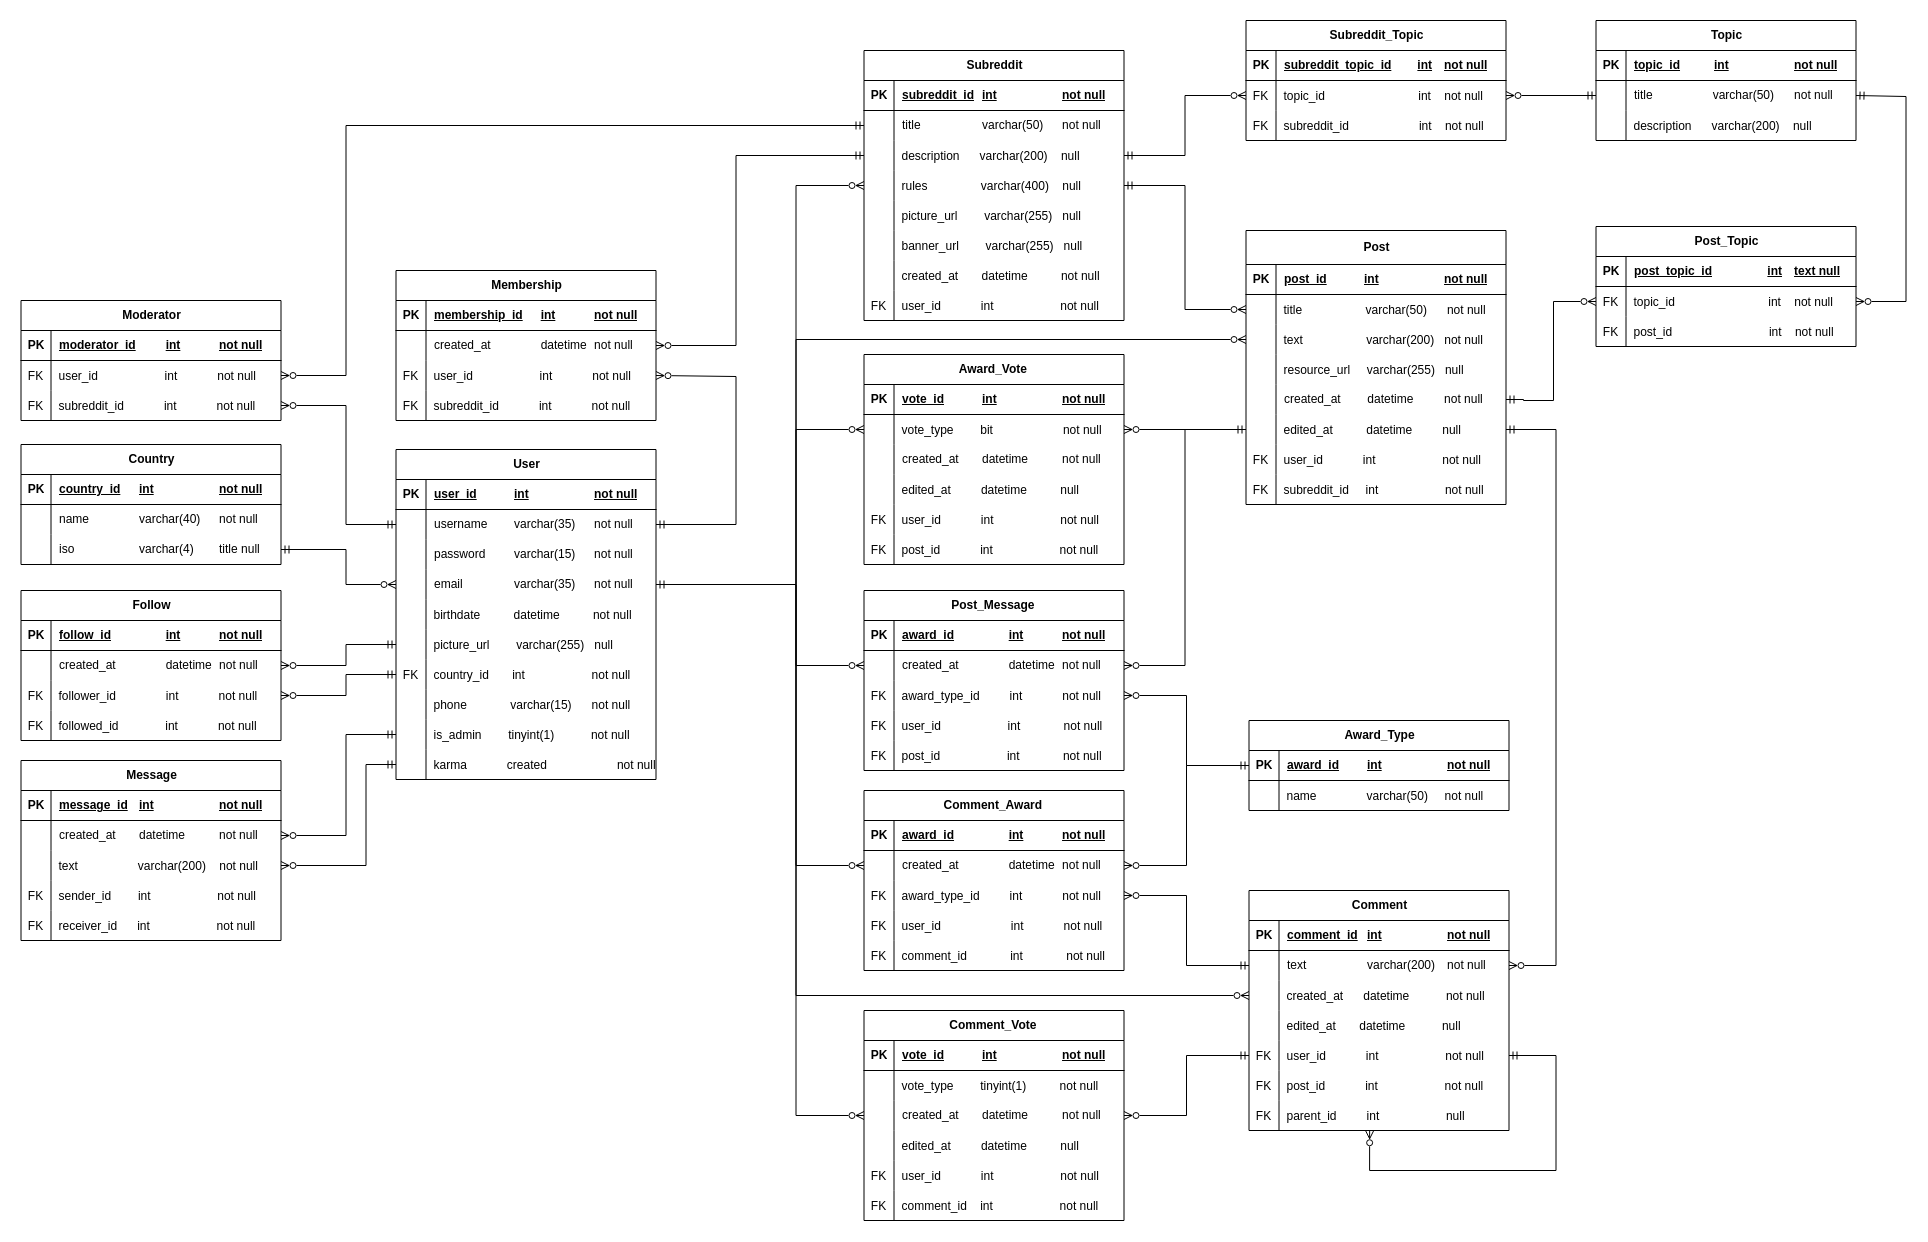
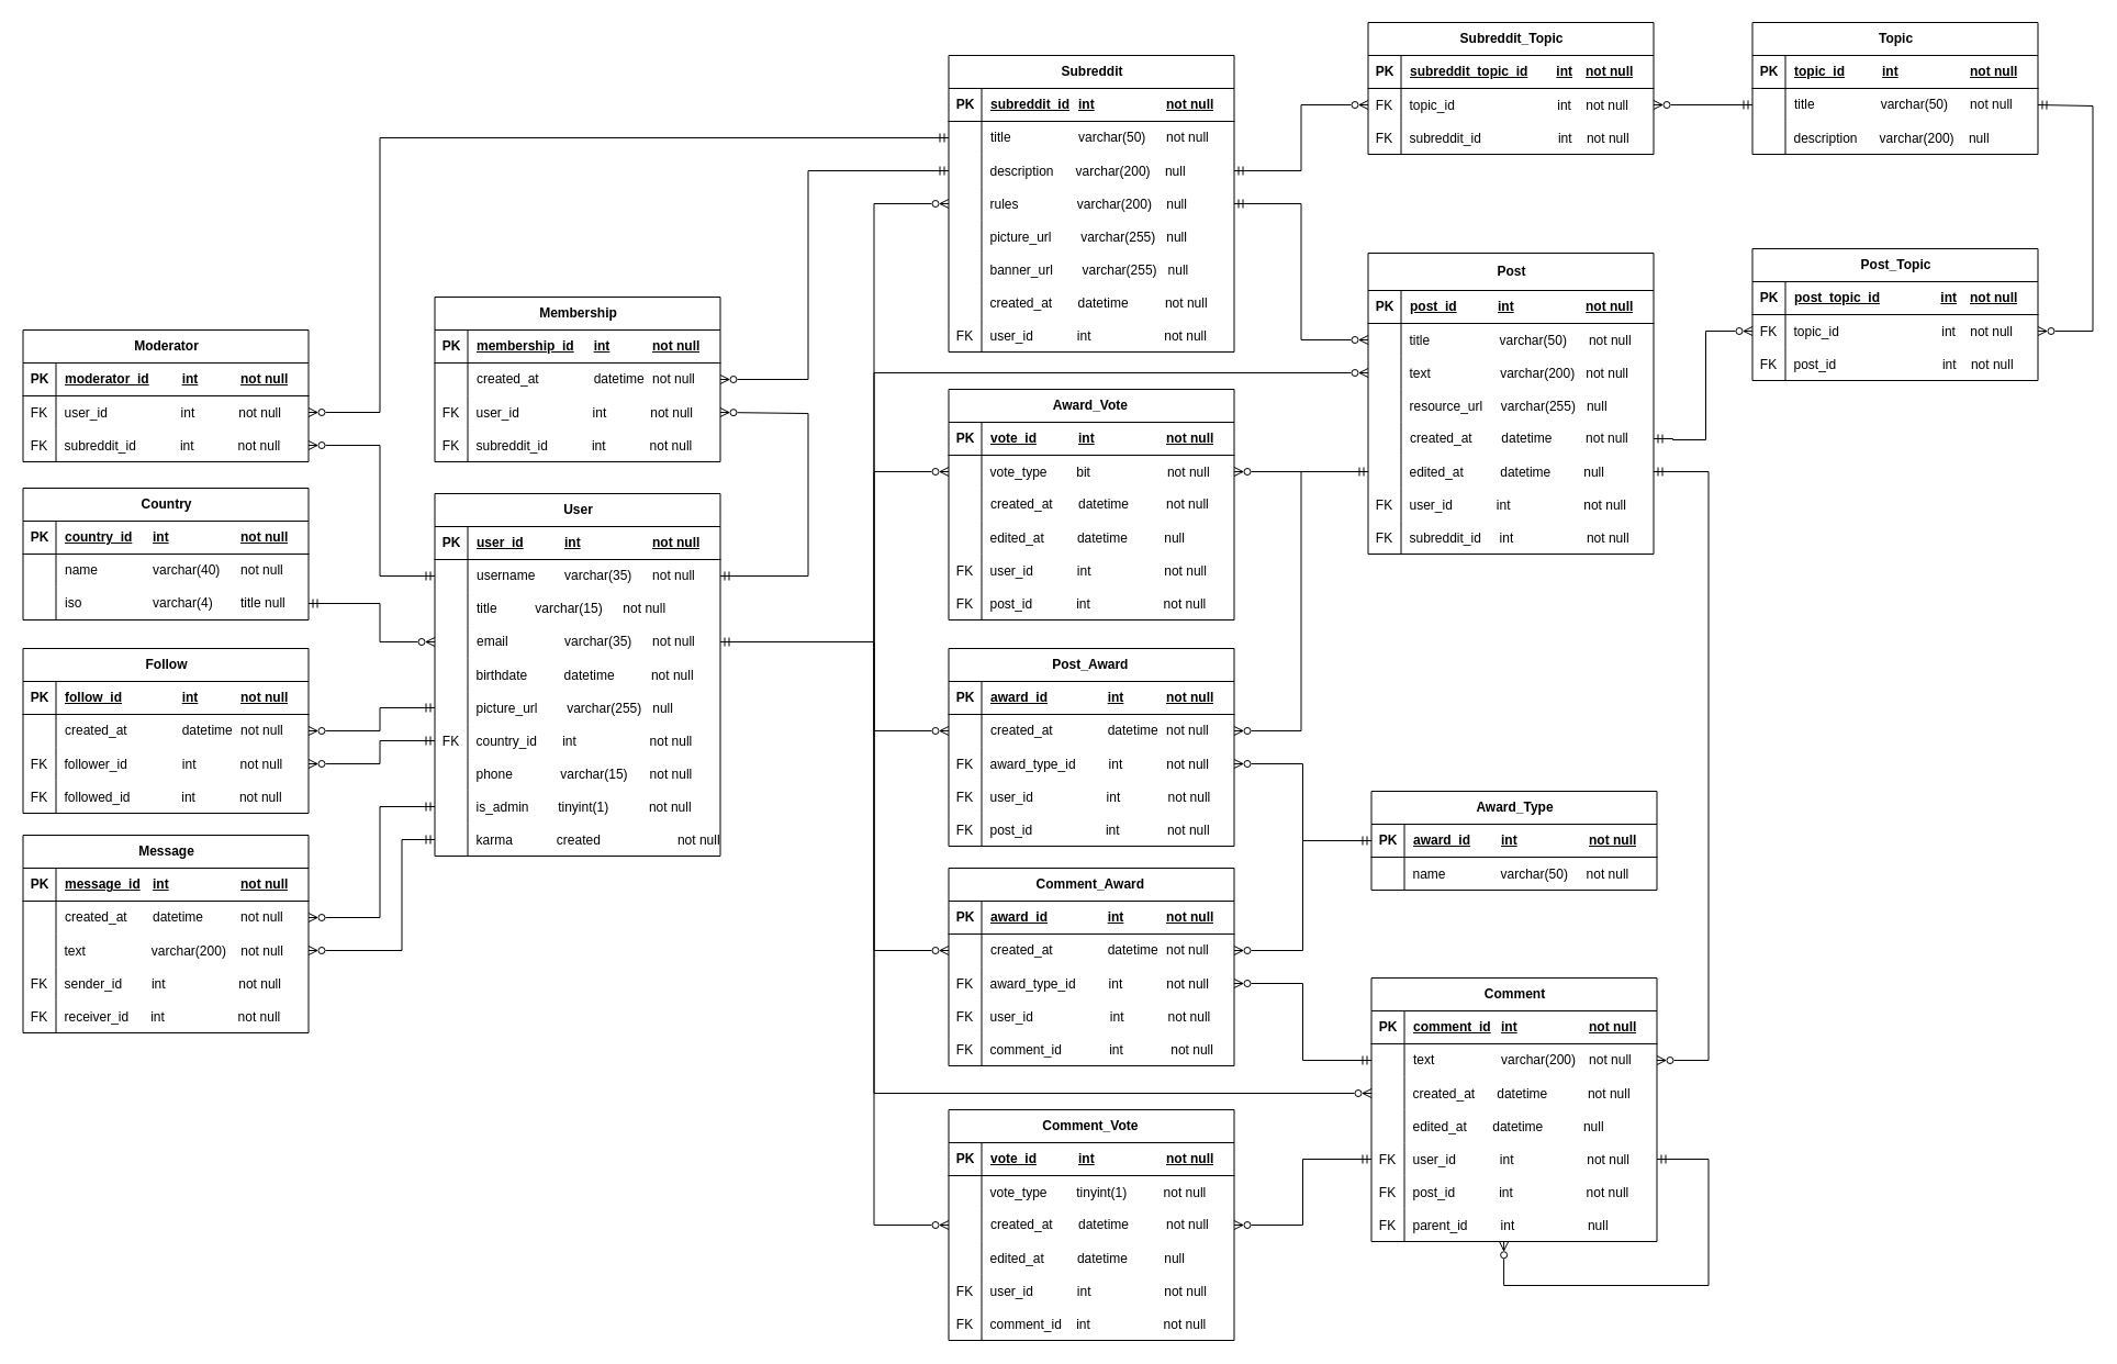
- <mxCell id="107" value="rules                varchar(400)    null" style="shape=partialRectangle;connectable=0;fillColor=none;top=0;left=0;bottom=0;right=0;align=left;spacingLeft=6;overflow=hidden;" vertex="1" parent="105"><mxGeometry x="30" width="230" height="30" as="geometry"><mxRectangle width="230" height="30" as="alternateBounds" /></mxGeometry></mxCell>
+ <mxCell id="107" value="rules                varchar(200)    null" style="shape=partialRectangle;connectable=0;fillColor=none;top=0;left=0;bottom=0;right=0;align=left;spacingLeft=6;overflow=hidden;" vertex="1" parent="105"><mxGeometry x="30" width="230" height="30" as="geometry"><mxRectangle width="230" height="30" as="alternateBounds" /></mxGeometry></mxCell>
- <mxCell id="243" value="post_topic_id&lt;span style=&quot;white-space: pre;&quot;&gt;&#09;&lt;span style=&quot;white-space: pre;&quot;&gt;&#09;&lt;/span&gt;&lt;span style=&quot;white-space: pre;&quot;&gt;&#09;&lt;/span&gt;&lt;/span&gt;int&lt;span style=&quot;white-space: pre;&quot;&gt;&#09;&lt;/span&gt;text null" style="shape=partialRectangle;connectable=0;fillColor=none;top=0;left=0;bottom=0;right=0;align=left;spacingLeft=6;fontStyle=5;overflow=hidden;whiteSpace=wrap;html=1;" vertex="1" parent="241"><mxGeometry x="30" width="230" height="30" as="geometry"><mxRectangle width="230" height="30" as="alternateBounds" /></mxGeometry></mxCell>
+ <mxCell id="243" value="post_topic_id&lt;span style=&quot;white-space: pre;&quot;&gt;&#09;&lt;span style=&quot;white-space: pre;&quot;&gt;&#09;&lt;/span&gt;&lt;span style=&quot;white-space: pre;&quot;&gt;&#09;&lt;/span&gt;&lt;/span&gt;int&lt;span style=&quot;white-space: pre;&quot;&gt;&#09;&lt;/span&gt;not null" style="shape=partialRectangle;connectable=0;fillColor=none;top=0;left=0;bottom=0;right=0;align=left;spacingLeft=6;fontStyle=5;overflow=hidden;whiteSpace=wrap;html=1;" vertex="1" parent="241"><mxGeometry x="30" width="230" height="30" as="geometry"><mxRectangle width="230" height="30" as="alternateBounds" /></mxGeometry></mxCell>
- <mxCell id="11" value="password&lt;span style=&quot;white-space: pre;&quot;&gt;&#09;&lt;/span&gt;&lt;span style=&quot;white-space: pre;&quot;&gt;&#09;&lt;/span&gt;varchar(15)&lt;span style=&quot;white-space: pre;&quot;&gt;&#09;&lt;/span&gt;not null" style="shape=partialRectangle;connectable=0;fillColor=none;top=0;left=0;bottom=0;right=0;align=left;spacingLeft=6;overflow=hidden;whiteSpace=wrap;html=1;" vertex="1" parent="9"><mxGeometry x="30" width="230" height="30" as="geometry"><mxRectangle width="230" height="30" as="alternateBounds" /></mxGeometry></mxCell>
+ <mxCell id="11" value="title&lt;span style=&quot;white-space: pre;&quot;&gt;&#09;&lt;/span&gt;&lt;span style=&quot;white-space: pre;&quot;&gt;&#09;&lt;/span&gt;varchar(15)&lt;span style=&quot;white-space: pre;&quot;&gt;&#09;&lt;/span&gt;not null" style="shape=partialRectangle;connectable=0;fillColor=none;top=0;left=0;bottom=0;right=0;align=left;spacingLeft=6;overflow=hidden;whiteSpace=wrap;html=1;" vertex="1" parent="9"><mxGeometry x="30" width="230" height="30" as="geometry"><mxRectangle width="230" height="30" as="alternateBounds" /></mxGeometry></mxCell>
- <mxCell id="189" value="Post_Message&amp;nbsp;" style="shape=table;startSize=30;container=1;collapsible=1;childLayout=tableLayout;fixedRows=1;rowLines=0;fontStyle=1;align=center;resizeLast=1;html=1;" vertex="1" parent="1"><mxGeometry x="863.5" y="590" width="260" height="180" as="geometry" /></mxCell>
+ <mxCell id="189" value="Post_Award&amp;nbsp;" style="shape=table;startSize=30;container=1;collapsible=1;childLayout=tableLayout;fixedRows=1;rowLines=0;fontStyle=1;align=center;resizeLast=1;html=1;" vertex="1" parent="1"><mxGeometry x="863.5" y="590" width="260" height="180" as="geometry" /></mxCell>
